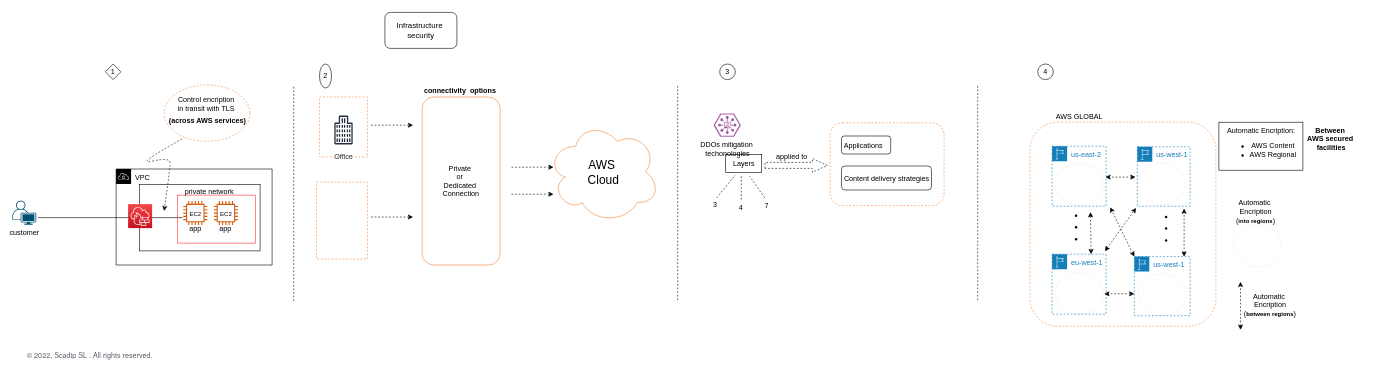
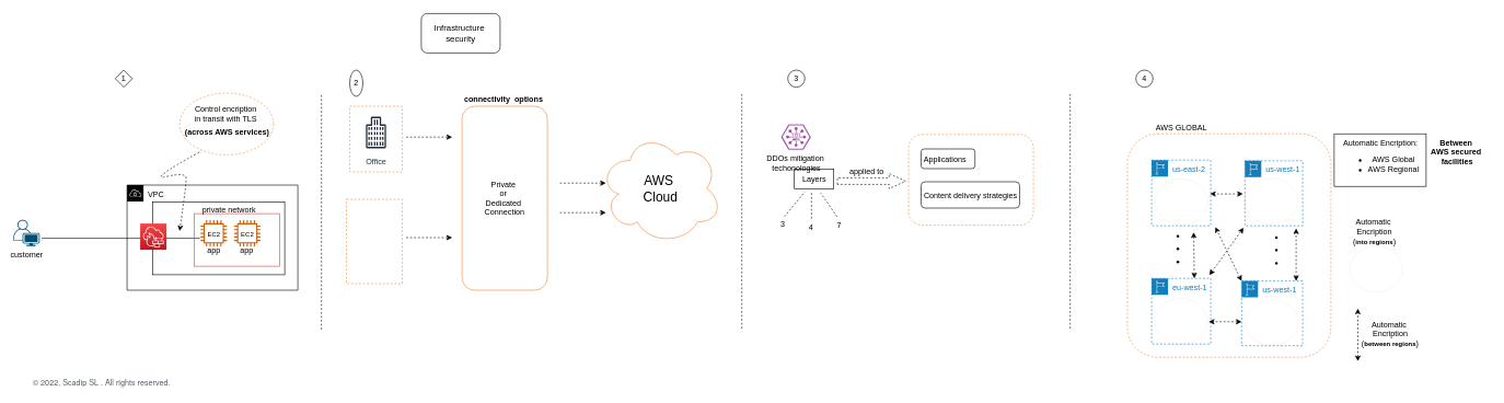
- <mxCell id="26" value="Office" style="sketch=0;outlineConnect=0;fontColor=#232F3E;gradientColor=none;strokeColor=#232F3E;fillColor=none;dashed=0;verticalLabelPosition=bottom;verticalAlign=top;align=center;html=1;fontSize=12;fontStyle=0;aspect=fixed;shape=mxgraph.aws4.resourceIcon;resIcon=mxgraph.aws4.office_building;" parent="1" vertex="1"><mxGeometry x="542" y="186" width="60" height="60" as="geometry" /></mxCell>
+ <mxCell id="26" value="Office" style="sketch=0;outlineConnect=0;fontColor=#232F3E;gradientColor=none;strokeColor=#232F3E;fillColor=none;dashed=0;verticalLabelPosition=bottom;verticalAlign=top;align=center;html=1;fontSize=12;fontStyle=0;aspect=fixed;shape=mxgraph.aws4.resourceIcon;resIcon=mxgraph.aws4.office_building;" parent="1" vertex="1"><mxGeometry x="542" y="171" width="60" height="60" as="geometry" /></mxCell>
- <mxCell id="90" value="Automatic Encription:&lt;br&gt;&lt;ul&gt;&lt;li&gt;AWS Content&lt;/li&gt;&lt;li&gt;AWS Regional&lt;/li&gt;&lt;/ul&gt;" style="text;html=1;align=center;verticalAlign=middle;resizable=0;points=[];autosize=1;strokeColor=default;fillColor=none;fontSize=12;fontColor=#000000;" parent="1" vertex="1"><mxGeometry x="2031" y="203" width="140" height="80" as="geometry" /></mxCell>
+ <mxCell id="90" value="Automatic Encription:&lt;br&gt;&lt;ul&gt;&lt;li&gt;AWS Global&lt;/li&gt;&lt;li&gt;AWS Regional&lt;/li&gt;&lt;/ul&gt;" style="text;html=1;align=center;verticalAlign=middle;resizable=0;points=[];autosize=1;strokeColor=default;fillColor=none;fontSize=12;fontColor=#000000;" parent="1" vertex="1"><mxGeometry x="2031" y="203" width="140" height="80" as="geometry" /></mxCell>
- <mxCell id="92" value="&lt;span style=&quot;color: rgb(84, 91, 100); font-family: &amp;quot;Amazon Ember&amp;quot;, &amp;quot;Helvetica Neue&amp;quot;, Roboto, Arial, sans-serif; text-align: start; background-color: rgb(255, 255, 255);&quot;&gt;© 2022, Scadip SL&amp;nbsp;&lt;/span&gt;&lt;span style=&quot;color: rgb(84, 91, 100); font-family: &amp;quot;Amazon Ember&amp;quot;, &amp;quot;Helvetica Neue&amp;quot;, Roboto, Arial, sans-serif; text-align: start; background-color: rgb(255, 255, 255);&quot;&gt;. All rights reserved.&lt;/span&gt;" style="text;html=1;align=center;verticalAlign=middle;resizable=0;points=[];autosize=1;strokeColor=none;fillColor=none;fontSize=12;" parent="1" vertex="1"><mxGeometry x="34" y="581" width="230" height="20" as="geometry" /></mxCell>
+ <mxCell id="92" value="&lt;span style=&quot;color: rgb(84, 91, 100); font-family: &amp;quot;Amazon Ember&amp;quot;, &amp;quot;Helvetica Neue&amp;quot;, Roboto, Arial, sans-serif; text-align: start; background-color: rgb(255, 255, 255);&quot;&gt;© 2022, Scadip SL&amp;nbsp;&lt;/span&gt;&lt;span style=&quot;color: rgb(84, 91, 100); font-family: &amp;quot;Amazon Ember&amp;quot;, &amp;quot;Helvetica Neue&amp;quot;, Roboto, Arial, sans-serif; text-align: start; background-color: rgb(255, 255, 255);&quot;&gt;. All rights reserved.&lt;/span&gt;" style="text;html=1;align=center;verticalAlign=middle;resizable=0;points=[];autosize=1;strokeColor=none;fillColor=none;fontSize=12;" parent="1" vertex="1"><mxGeometry x="39" y="571" width="230" height="20" as="geometry" /></mxCell>
